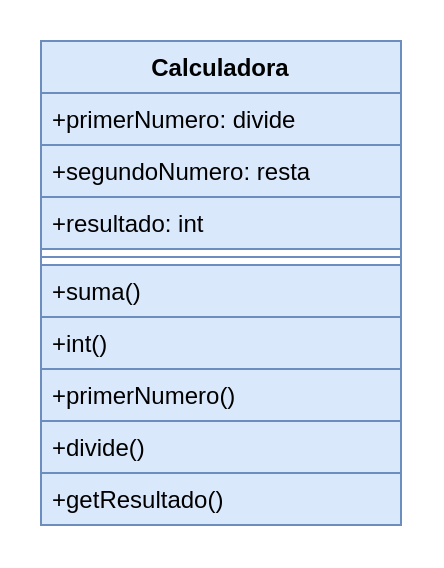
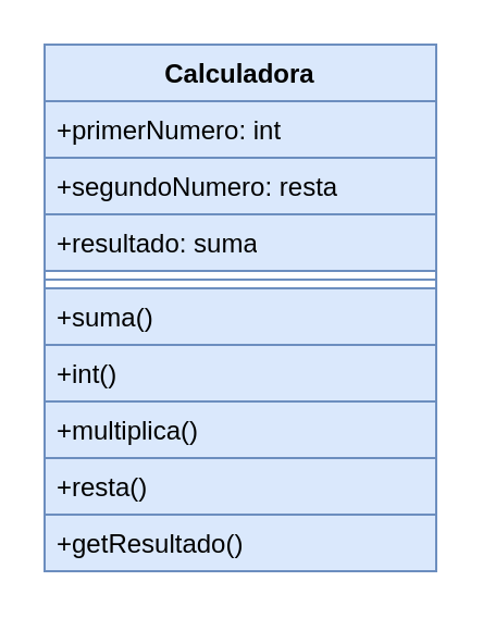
- <mxCell id="3" value="&lt;font style=&quot;vertical-align: inherit;&quot;&gt;&lt;font style=&quot;vertical-align: inherit;&quot;&gt;+primerNumero: divide&lt;/font&gt;&lt;/font&gt;" style="text;strokeColor=#6c8ebf;fillColor=#dae8fc;align=left;verticalAlign=top;spacingLeft=4;spacingRight=4;overflow=hidden;rotatable=0;points=[[0,0.5],[1,0.5]];portConstraint=eastwest;whiteSpace=wrap;html=1;" vertex="1" parent="2"><mxGeometry y="26" width="180" height="26" as="geometry" /></mxCell>
+ <mxCell id="3" value="&lt;font style=&quot;vertical-align: inherit;&quot;&gt;&lt;font style=&quot;vertical-align: inherit;&quot;&gt;+primerNumero: int&lt;/font&gt;&lt;/font&gt;" style="text;strokeColor=#6c8ebf;fillColor=#dae8fc;align=left;verticalAlign=top;spacingLeft=4;spacingRight=4;overflow=hidden;rotatable=0;points=[[0,0.5],[1,0.5]];portConstraint=eastwest;whiteSpace=wrap;html=1;" vertex="1" parent="2"><mxGeometry y="26" width="180" height="26" as="geometry" /></mxCell>
- <mxCell id="5" value="&lt;font style=&quot;vertical-align: inherit;&quot;&gt;&lt;font style=&quot;vertical-align: inherit;&quot;&gt;&lt;font style=&quot;vertical-align: inherit;&quot;&gt;&lt;font style=&quot;vertical-align: inherit;&quot;&gt;+resultado: int&lt;/font&gt;&lt;/font&gt;&lt;/font&gt;&lt;/font&gt;" style="text;strokeColor=#6c8ebf;fillColor=#dae8fc;align=left;verticalAlign=top;spacingLeft=4;spacingRight=4;overflow=hidden;rotatable=0;points=[[0,0.5],[1,0.5]];portConstraint=eastwest;whiteSpace=wrap;html=1;" vertex="1" parent="2"><mxGeometry y="78" width="180" height="26" as="geometry" /></mxCell>
+ <mxCell id="5" value="&lt;font style=&quot;vertical-align: inherit;&quot;&gt;&lt;font style=&quot;vertical-align: inherit;&quot;&gt;&lt;font style=&quot;vertical-align: inherit;&quot;&gt;&lt;font style=&quot;vertical-align: inherit;&quot;&gt;+resultado: suma&lt;/font&gt;&lt;/font&gt;&lt;/font&gt;&lt;/font&gt;" style="text;strokeColor=#6c8ebf;fillColor=#dae8fc;align=left;verticalAlign=top;spacingLeft=4;spacingRight=4;overflow=hidden;rotatable=0;points=[[0,0.5],[1,0.5]];portConstraint=eastwest;whiteSpace=wrap;html=1;" vertex="1" parent="2"><mxGeometry y="78" width="180" height="26" as="geometry" /></mxCell>
- <mxCell id="9" value="&lt;font style=&quot;vertical-align: inherit;&quot;&gt;&lt;font style=&quot;vertical-align: inherit;&quot;&gt;&lt;font style=&quot;vertical-align: inherit;&quot;&gt;&lt;font style=&quot;vertical-align: inherit;&quot;&gt;+primerNumero()&lt;/font&gt;&lt;/font&gt;&lt;/font&gt;&lt;/font&gt;" style="text;strokeColor=#6c8ebf;fillColor=#dae8fc;align=left;verticalAlign=top;spacingLeft=4;spacingRight=4;overflow=hidden;rotatable=0;points=[[0,0.5],[1,0.5]];portConstraint=eastwest;whiteSpace=wrap;html=1;" vertex="1" parent="2"><mxGeometry y="164" width="180" height="26" as="geometry" /></mxCell>
+ <mxCell id="9" value="&lt;font style=&quot;vertical-align: inherit;&quot;&gt;&lt;font style=&quot;vertical-align: inherit;&quot;&gt;&lt;font style=&quot;vertical-align: inherit;&quot;&gt;&lt;font style=&quot;vertical-align: inherit;&quot;&gt;+multiplica()&lt;/font&gt;&lt;/font&gt;&lt;/font&gt;&lt;/font&gt;" style="text;strokeColor=#6c8ebf;fillColor=#dae8fc;align=left;verticalAlign=top;spacingLeft=4;spacingRight=4;overflow=hidden;rotatable=0;points=[[0,0.5],[1,0.5]];portConstraint=eastwest;whiteSpace=wrap;html=1;" vertex="1" parent="2"><mxGeometry y="164" width="180" height="26" as="geometry" /></mxCell>
- <mxCell id="10" value="&lt;font style=&quot;vertical-align: inherit;&quot;&gt;&lt;font style=&quot;vertical-align: inherit;&quot;&gt;+divide()&lt;/font&gt;&lt;/font&gt;" style="text;strokeColor=#6c8ebf;fillColor=#dae8fc;align=left;verticalAlign=top;spacingLeft=4;spacingRight=4;overflow=hidden;rotatable=0;points=[[0,0.5],[1,0.5]];portConstraint=eastwest;whiteSpace=wrap;html=1;" vertex="1" parent="2"><mxGeometry y="190" width="180" height="26" as="geometry" /></mxCell>
+ <mxCell id="10" value="&lt;font style=&quot;vertical-align: inherit;&quot;&gt;&lt;font style=&quot;vertical-align: inherit;&quot;&gt;+resta()&lt;/font&gt;&lt;/font&gt;" style="text;strokeColor=#6c8ebf;fillColor=#dae8fc;align=left;verticalAlign=top;spacingLeft=4;spacingRight=4;overflow=hidden;rotatable=0;points=[[0,0.5],[1,0.5]];portConstraint=eastwest;whiteSpace=wrap;html=1;" vertex="1" parent="2"><mxGeometry y="190" width="180" height="26" as="geometry" /></mxCell>
